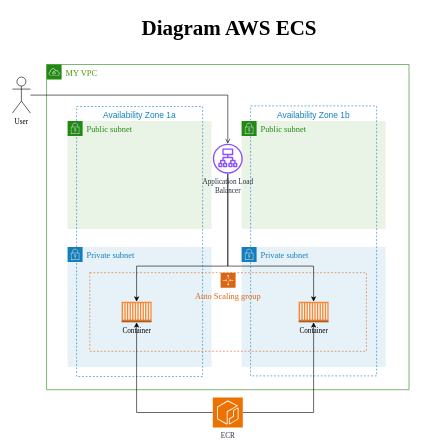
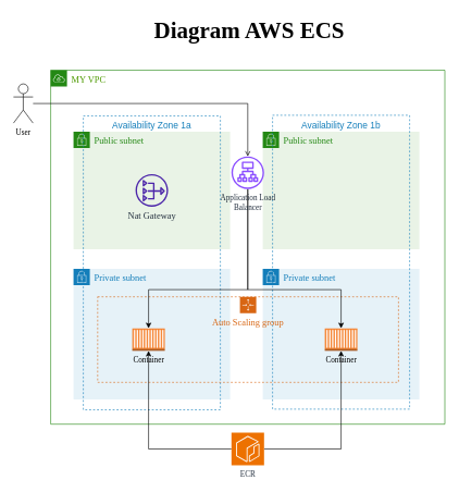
+ <mxCell id="9" value="Nat Gateway" style="sketch=0;outlineConnect=0;fontColor=#232F3E;gradientColor=none;fillColor=#4D27AA;strokeColor=none;dashed=0;verticalLabelPosition=bottom;verticalAlign=top;align=center;html=1;fontSize=14;fontStyle=0;aspect=fixed;pointerEvents=1;shape=mxgraph.aws4.nat_gateway;fontFamily=Architects Daughter;fontSource=https%3A%2F%2Ffonts.googleapis.com%2Fcss%3Ffamily%3DArchitects%2BDaughter;" parent="2" vertex="1"><mxGeometry x="130" y="159" width="50" height="50" as="geometry" /></mxCell>
